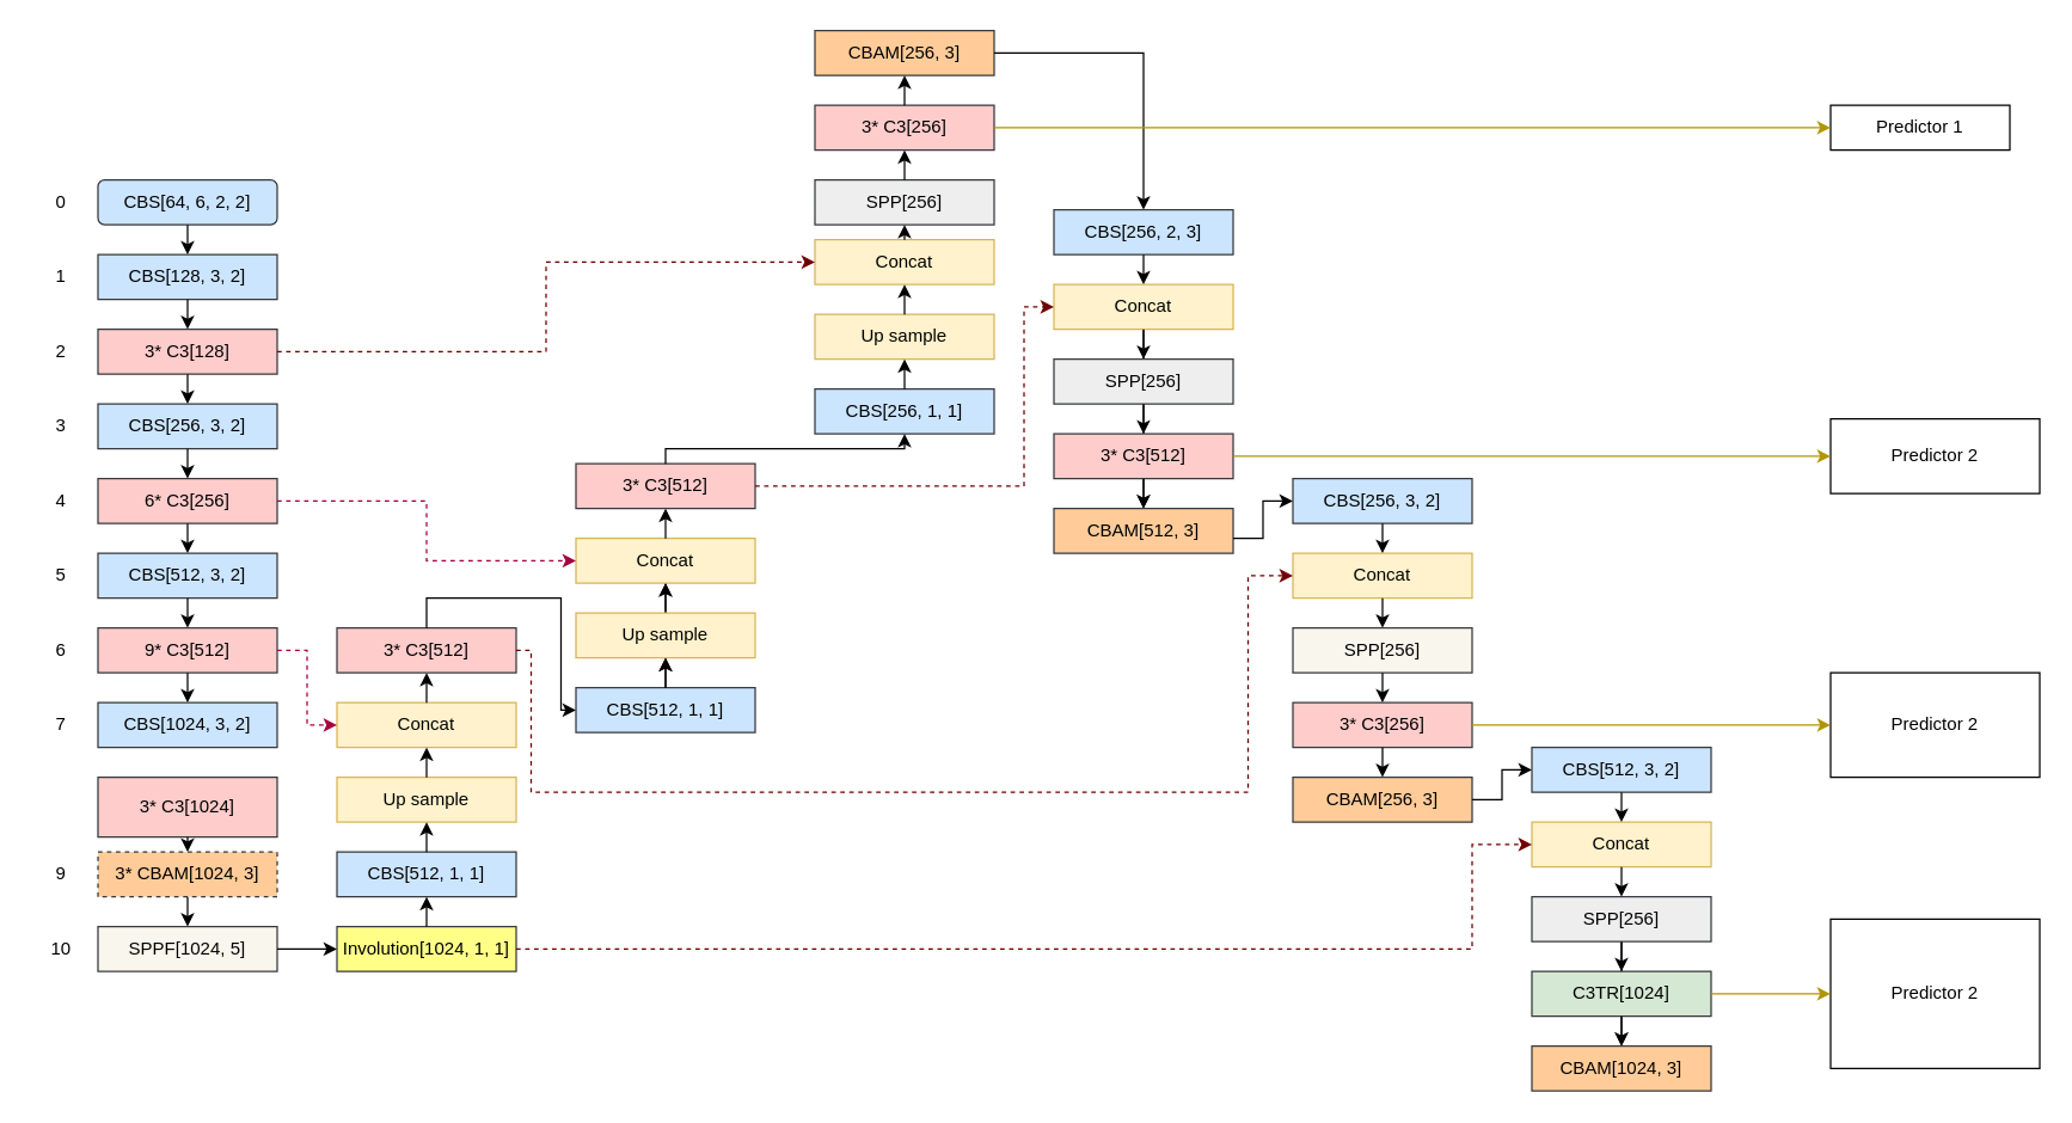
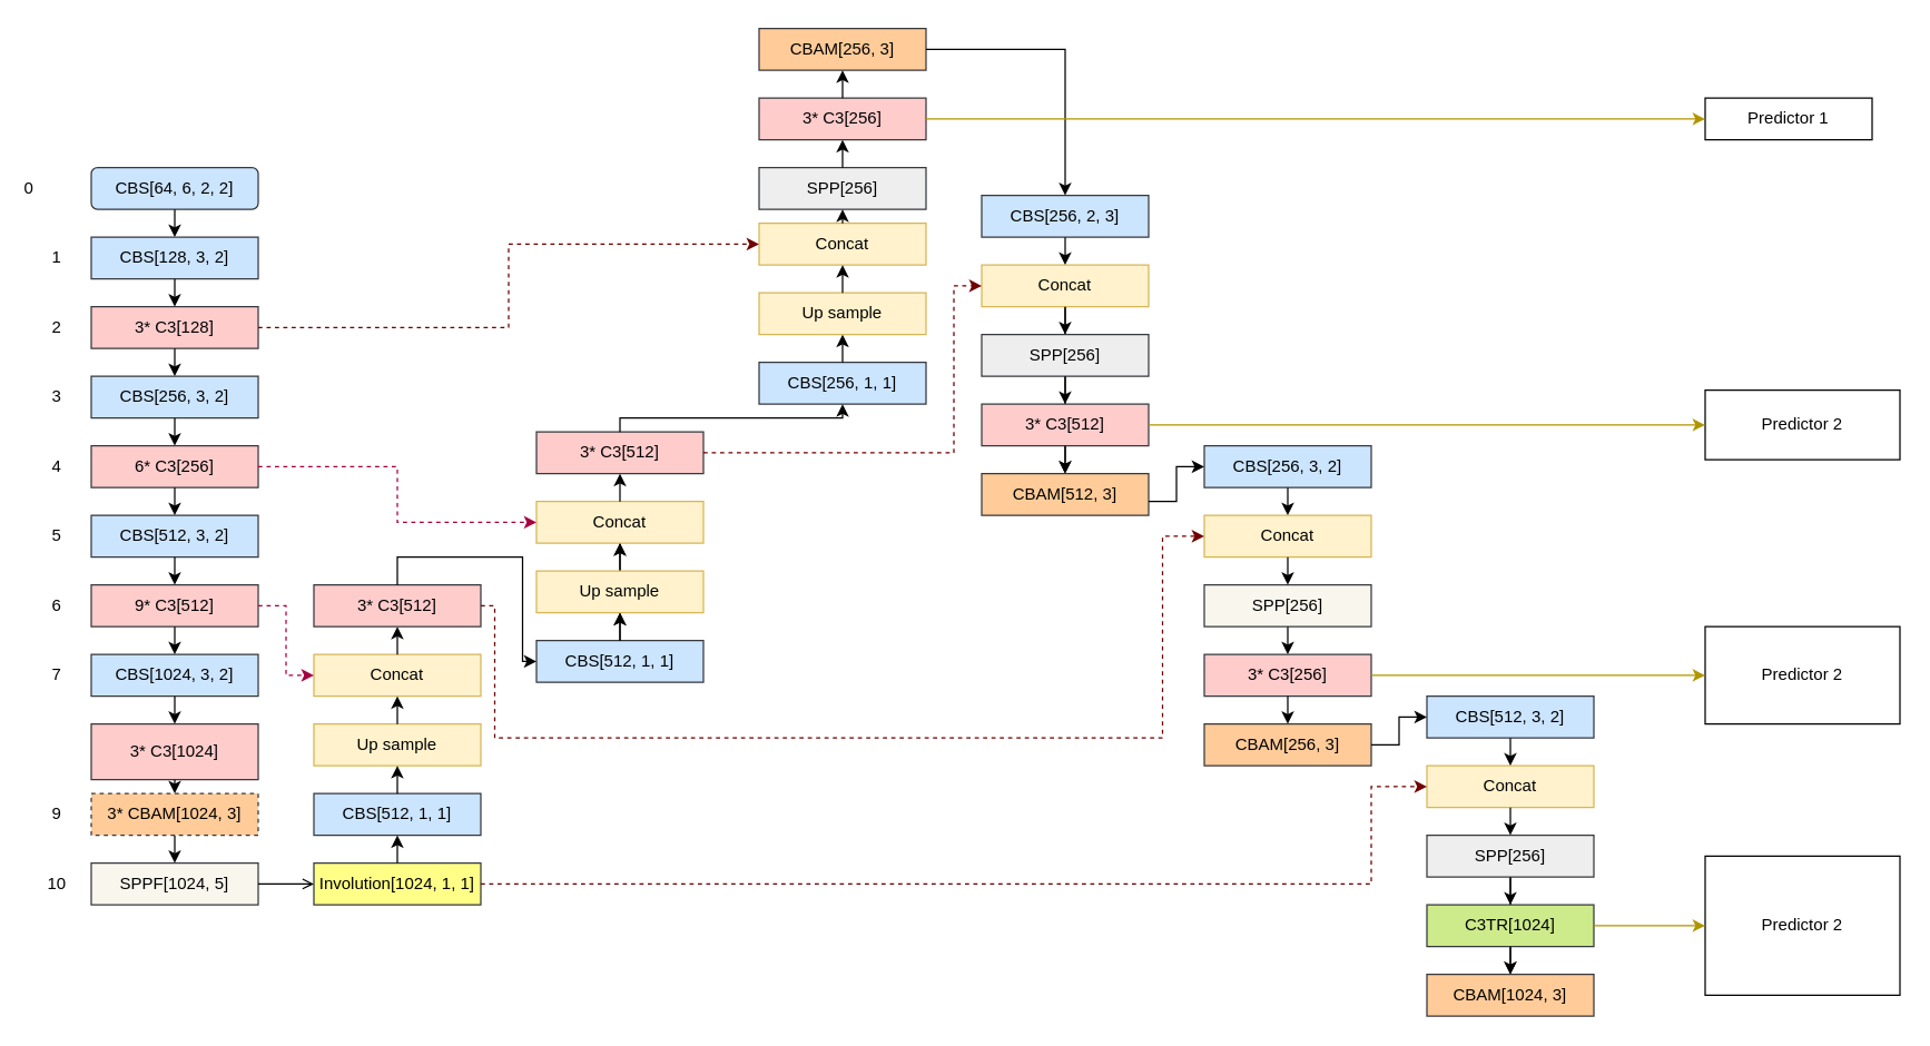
- <mxCell id="41" value="0" style="text;html=1;align=center;verticalAlign=middle;resizable=0;points=[];autosize=1;strokeColor=none;fillColor=none;" parent="1" vertex="1"><mxGeometry x="25" y="120" width="30" height="30" as="geometry" /></mxCell>
+ <mxCell id="41" value="0" style="text;html=1;align=center;verticalAlign=middle;resizable=0;points=[];autosize=1;strokeColor=none;fillColor=none;" parent="1" vertex="1"><mxGeometry x="5" y="120" width="30" height="30" as="geometry" /></mxCell>
+ <mxCell id="20" value="" style="endArrow=classic;html=1;rounded=0;entryX=0.5;entryY=0;entryDx=0;entryDy=0;exitX=0.5;exitY=1;exitDx=0;exitDy=0;" parent="1" source="9" target="10" edge="1"><mxGeometry width="50" height="50" relative="1" as="geometry"><mxPoint x="85" y="540" as="sourcePoint" /><mxPoint x="135" y="490" as="targetPoint" /></mxGeometry></mxCell>
- <mxCell id="24" value="" style="endArrow=classic;html=1;rounded=0;exitX=1;exitY=0.5;exitDx=0;exitDy=0;entryX=0;entryY=0.5;entryDx=0;entryDy=0;" parent="1" source="12" target="23" edge="1"><mxGeometry width="50" height="50" relative="1" as="geometry"><mxPoint x="165" y="620" as="sourcePoint" /><mxPoint x="215" y="570" as="targetPoint" /></mxGeometry></mxCell>
+ <mxCell id="24" value="" style="endArrow=open;html=1;rounded=0;exitX=1;exitY=0.5;exitDx=0;exitDy=0;entryX=0;entryY=0.5;entryDx=0;entryDy=0;" parent="1" source="12" target="23" edge="1"><mxGeometry width="50" height="50" relative="1" as="geometry"><mxPoint x="165" y="620" as="sourcePoint" /><mxPoint x="215" y="570" as="targetPoint" /></mxGeometry></mxCell>
- <mxCell id="88" value="C3TR[1024]" style="rounded=0;whiteSpace=wrap;html=1;fillColor=#d5e8d4;strokeColor=#36393d;" parent="1" vertex="1"><mxGeometry x="1025" y="650" width="120" height="30" as="geometry" /></mxCell>
+ <mxCell id="88" value="C3TR[1024]" style="rounded=0;whiteSpace=wrap;html=1;fillColor=#cdeb8b;strokeColor=#36393d;" parent="1" vertex="1"><mxGeometry x="1025" y="650" width="120" height="30" as="geometry" /></mxCell>
